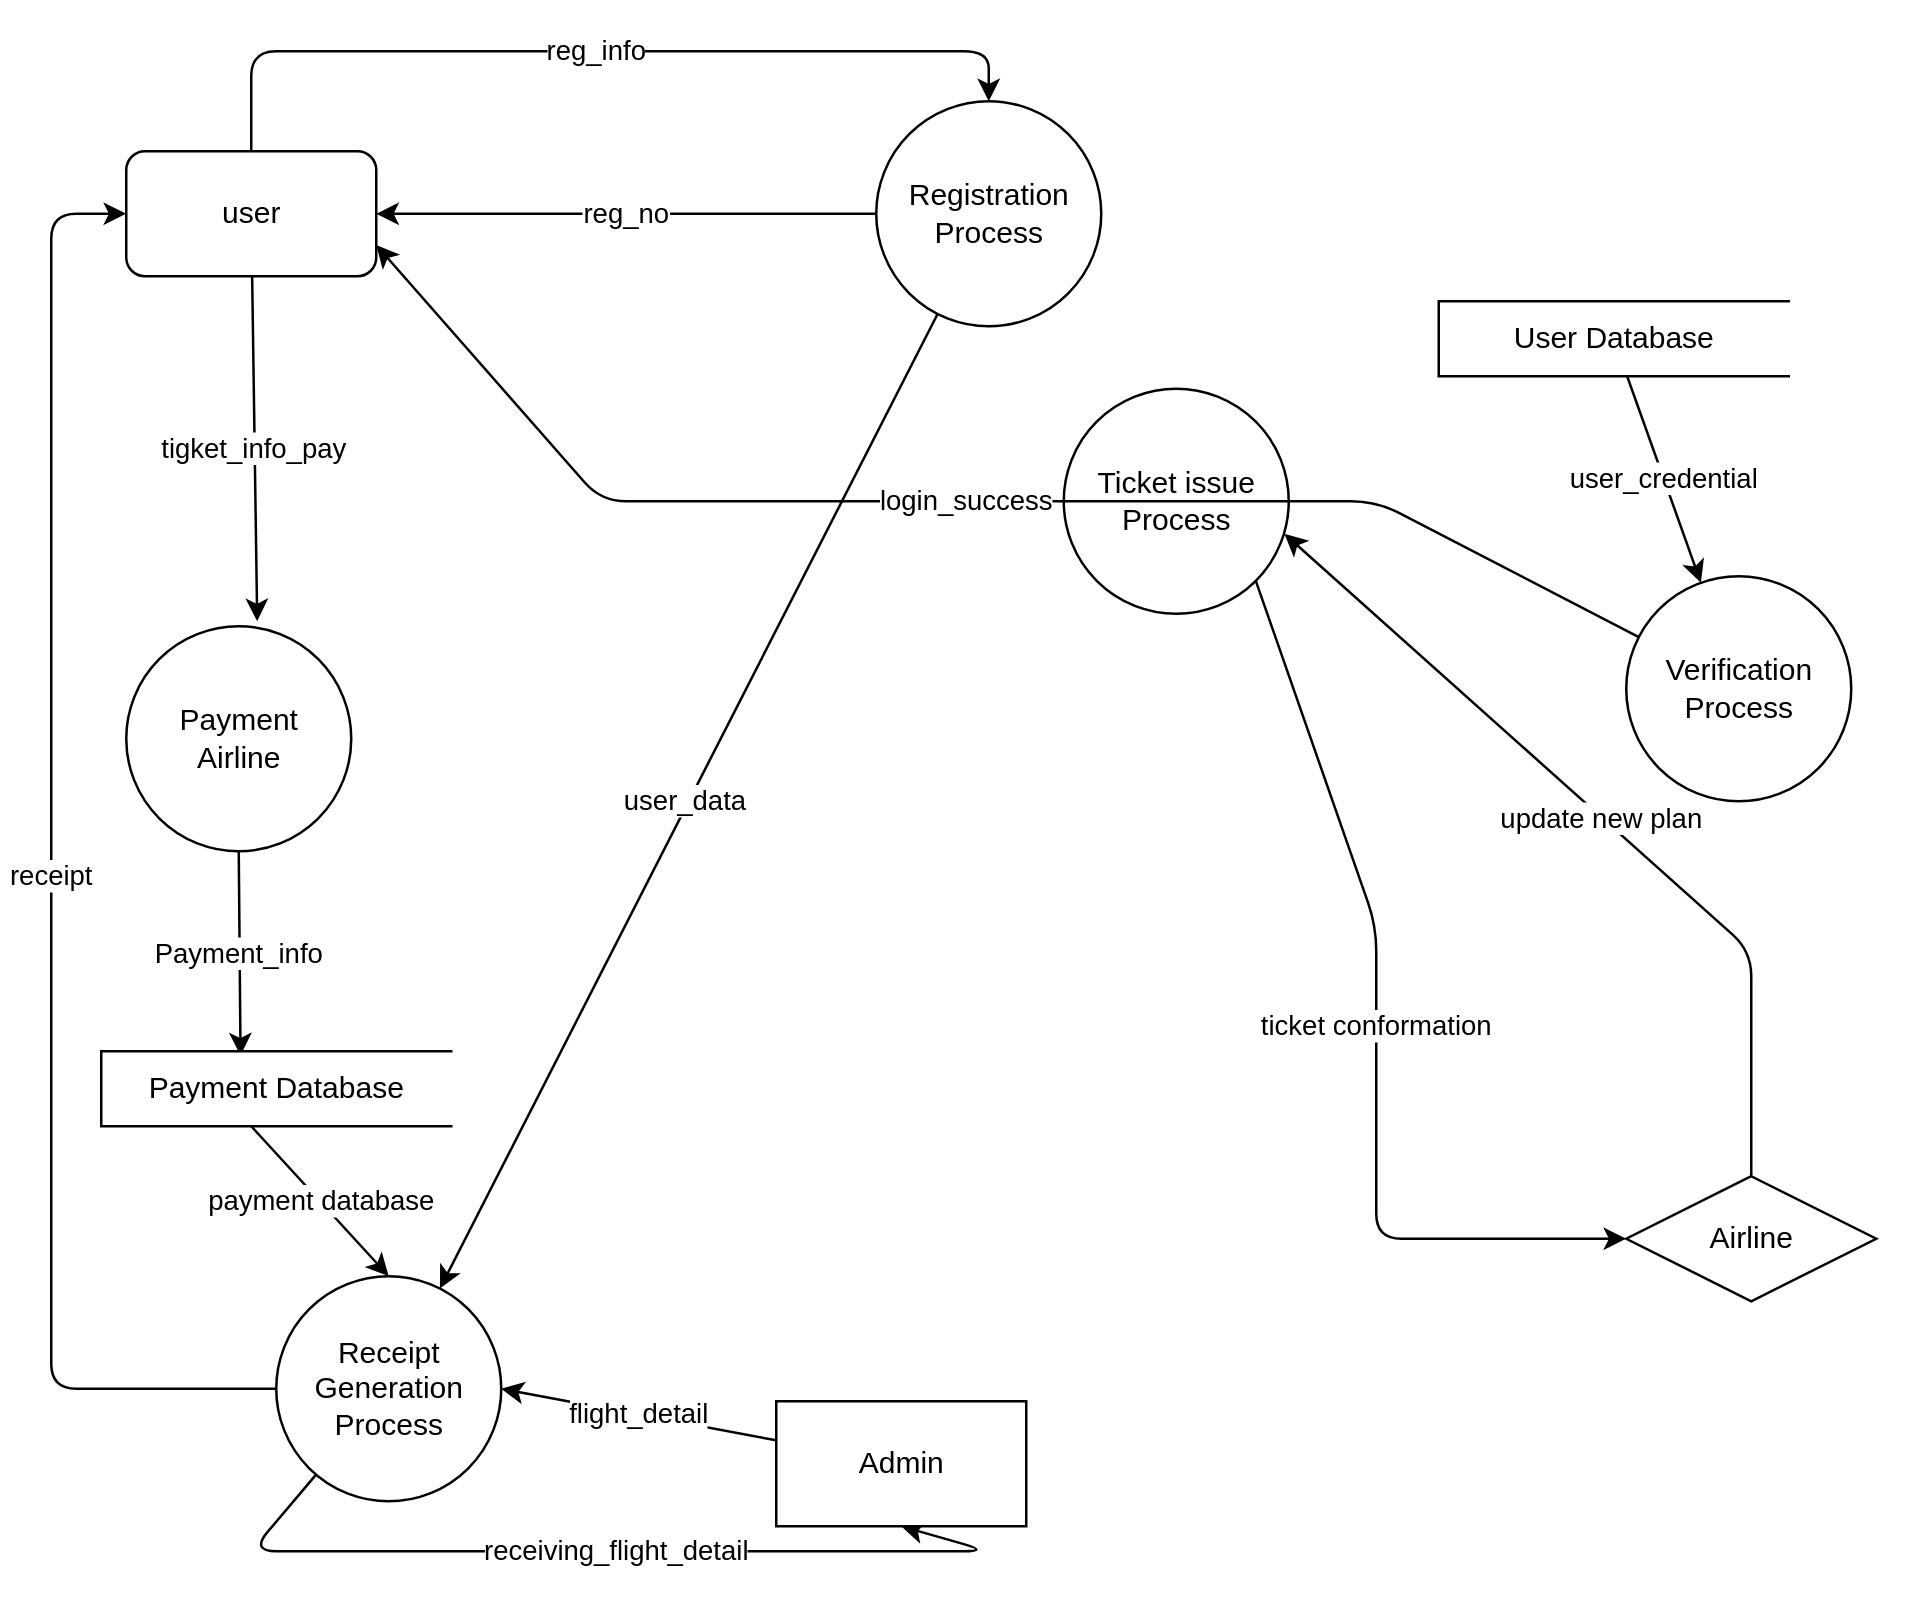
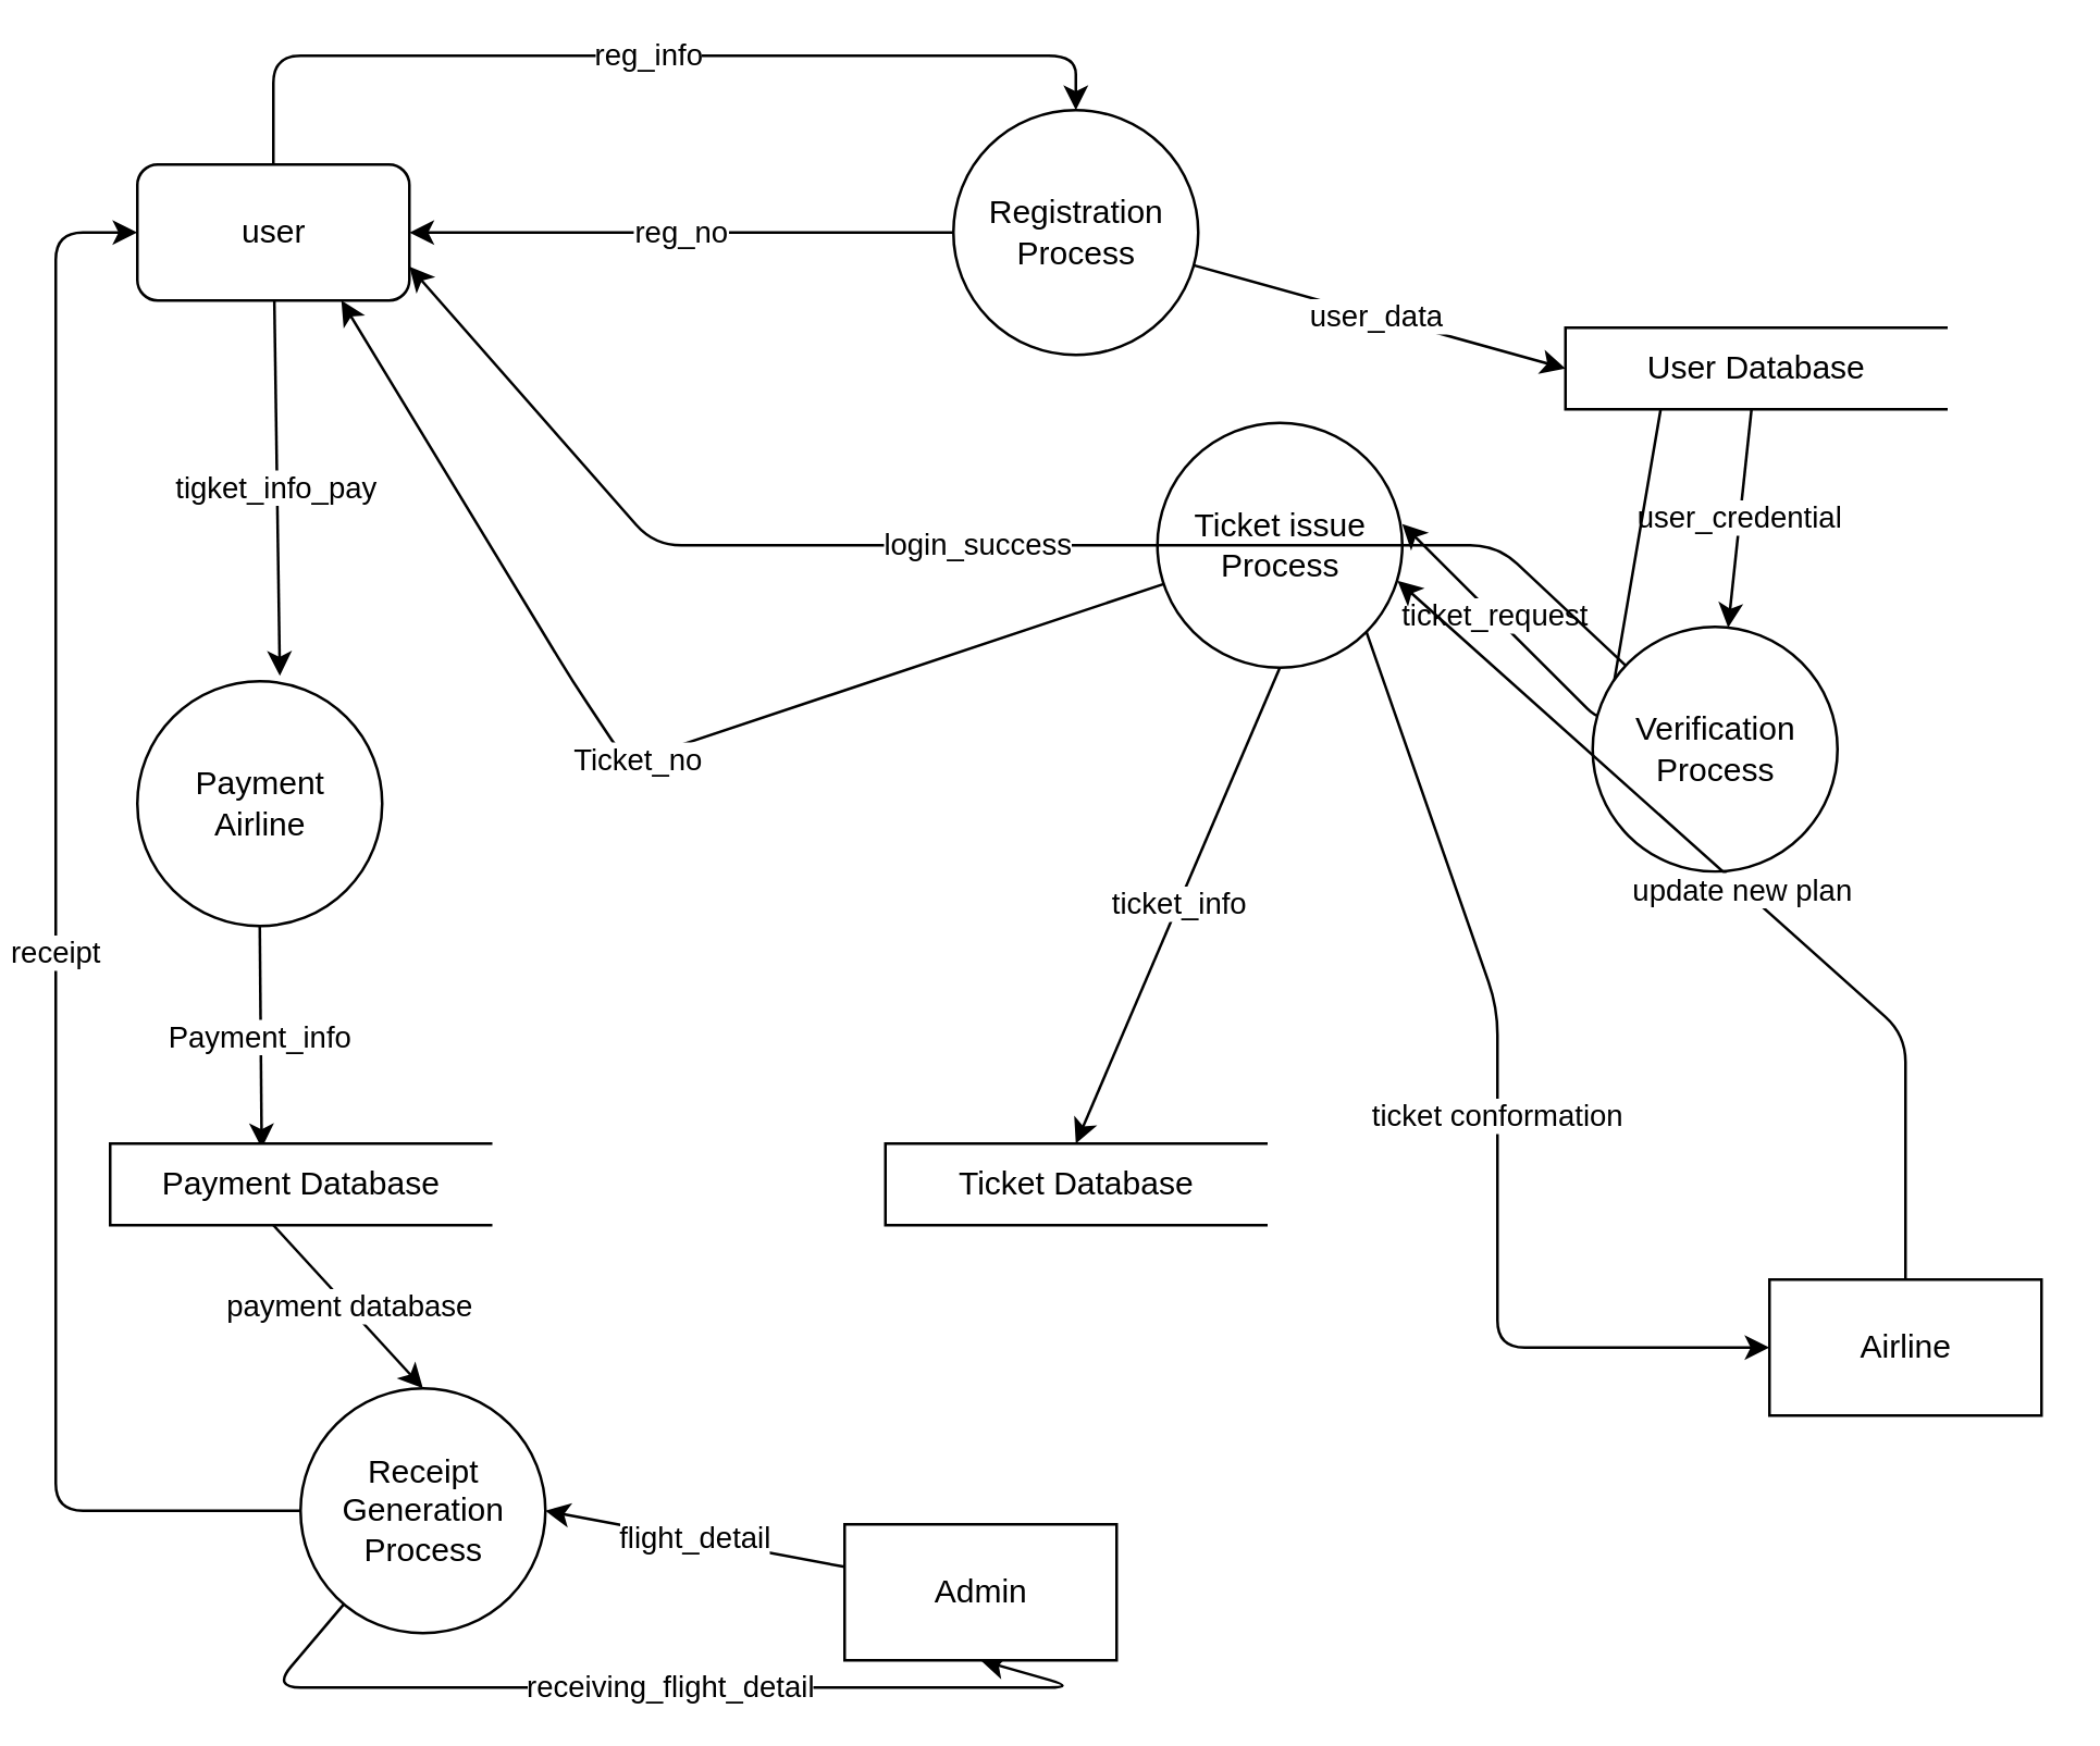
+ <mxCell id="13" value="ticket_request" style="edgeStyle=none;html=1;exitX=0.25;exitY=1;exitDx=0;exitDy=0;entryX=1;entryY=0.413;entryDx=0;entryDy=0;entryPerimeter=0;" edge="1" parent="1" source="14" target="8"><mxGeometry x="0.577" relative="1" as="geometry"><Array as="points"><mxPoint x="590" y="267" /></Array><mxPoint as="offset" /></mxGeometry></mxCell>
+ <mxCell id="5" value="Ticket_no" style="edgeStyle=none;html=1;entryX=0.75;entryY=1;entryDx=0;entryDy=0;" edge="1" parent="1" source="8" target="11"><mxGeometry relative="1" as="geometry"><Array as="points"><mxPoint x="230" y="280" /><mxPoint x="210" y="250" /></Array></mxGeometry></mxCell>
- <mxCell id="16" value="Verification&lt;br&gt;Process" style="shape=ellipse;html=1;dashed=0;whitespace=wrap;aspect=fixed;perimeter=ellipsePerimeter;" parent="1" vertex="1"><mxGeometry x="650" y="230" width="90" height="90" as="geometry" /></mxCell>
+ <mxCell id="16" value="Verification&lt;br&gt;Process" style="shape=ellipse;html=1;dashed=0;whitespace=wrap;aspect=fixed;perimeter=ellipsePerimeter;" parent="1" vertex="1"><mxGeometry x="585" y="230" width="90" height="90" as="geometry" /></mxCell>
+ <mxCell id="6" value="ticket_info" style="edgeStyle=none;html=1;exitX=0.5;exitY=1;exitDx=0;exitDy=0;entryX=0.5;entryY=0;entryDx=0;entryDy=0;" edge="1" parent="1" source="8" target="24"><mxGeometry relative="1" as="geometry" /></mxCell>
- <mxCell id="3" value="user_data&amp;nbsp;" style="edgeStyle=none;html=1;" edge="1" parent="1" source="4" target="21"><mxGeometry relative="1" as="geometry" /></mxCell>
+ <mxCell id="3" value="user_data&amp;nbsp;" style="edgeStyle=none;html=1;entryX=0;entryY=0.5;entryDx=0;entryDy=0;" edge="1" parent="1" source="4" target="14"><mxGeometry relative="1" as="geometry" /></mxCell>
+ <mxCell id="24" value="Ticket Database" style="html=1;dashed=0;whitespace=wrap;shape=partialRectangle;right=0;" parent="1" vertex="1"><mxGeometry x="325" y="420" width="140" height="30" as="geometry" /></mxCell>
- <mxCell id="28" value="Airline" style="rhombus;html=1;dashed=0;whitespace=wrap;" parent="1" vertex="1"><mxGeometry x="650" y="470" width="100" height="50" as="geometry" /></mxCell>
+ <mxCell id="28" value="Airline" style="html=1;dashed=0;whitespace=wrap;" parent="1" vertex="1"><mxGeometry x="650" y="470" width="100" height="50" as="geometry" /></mxCell>
